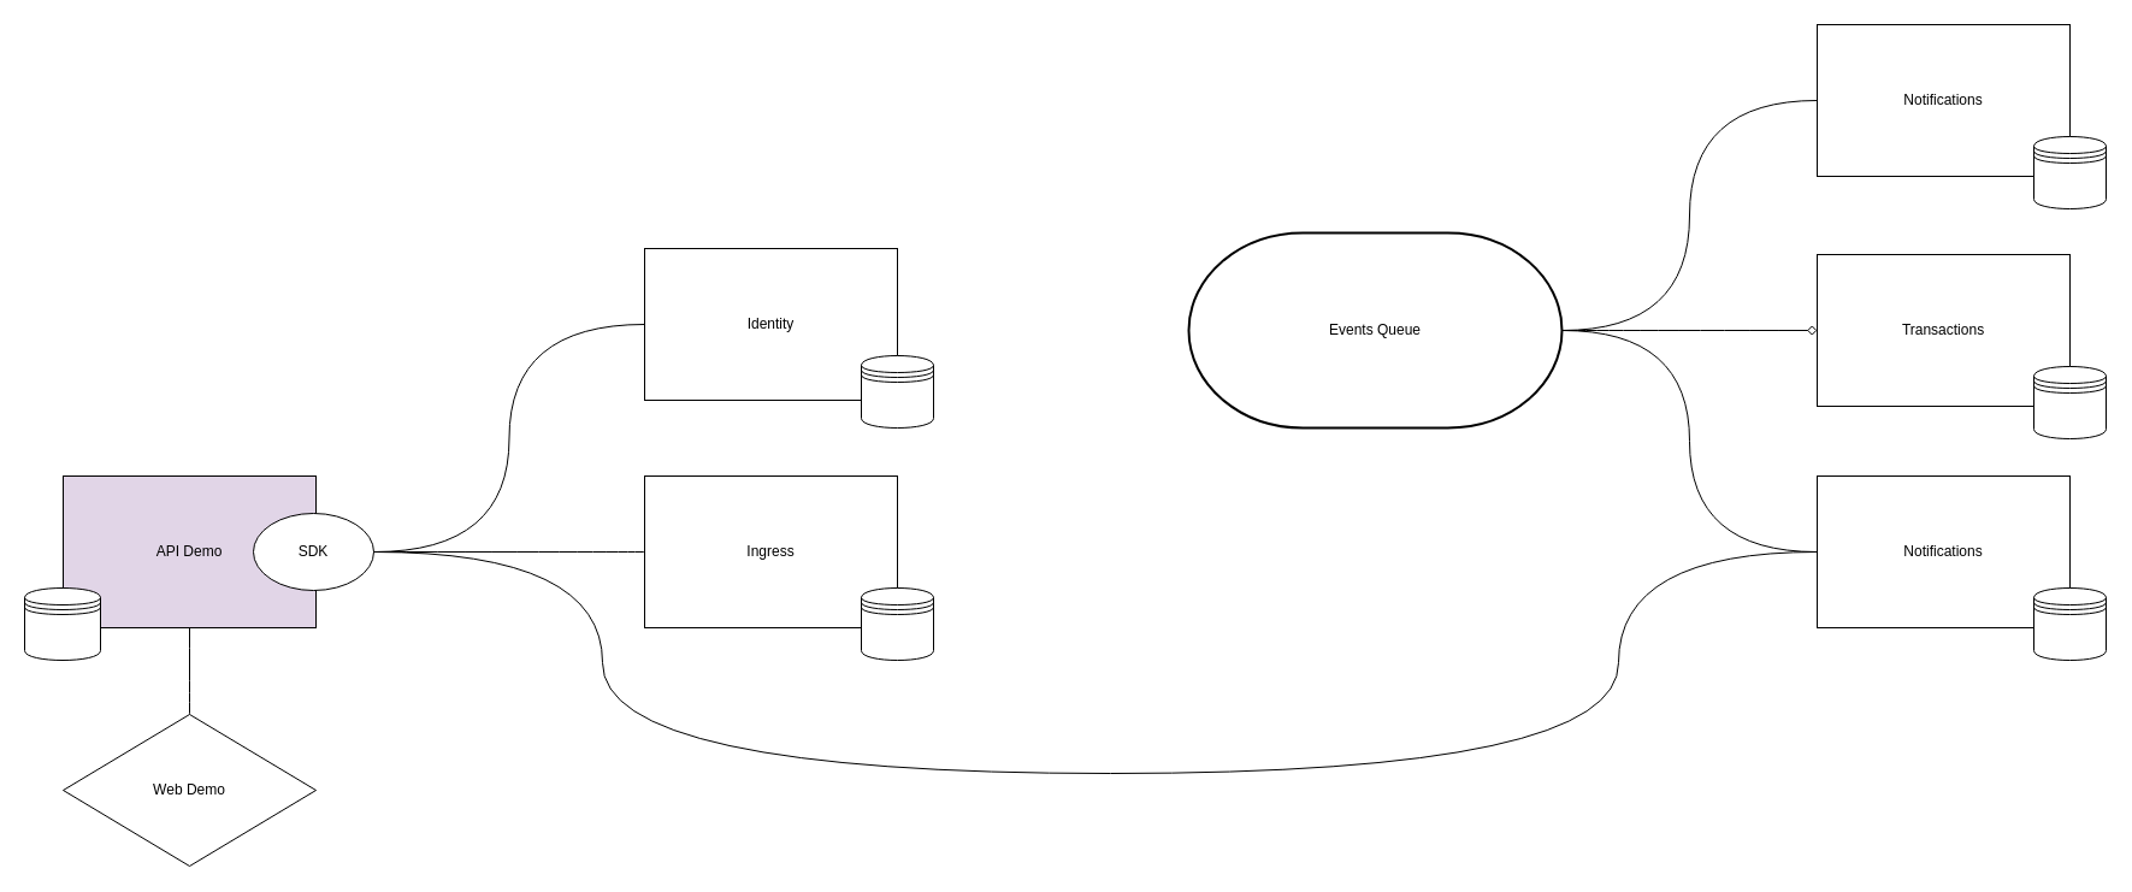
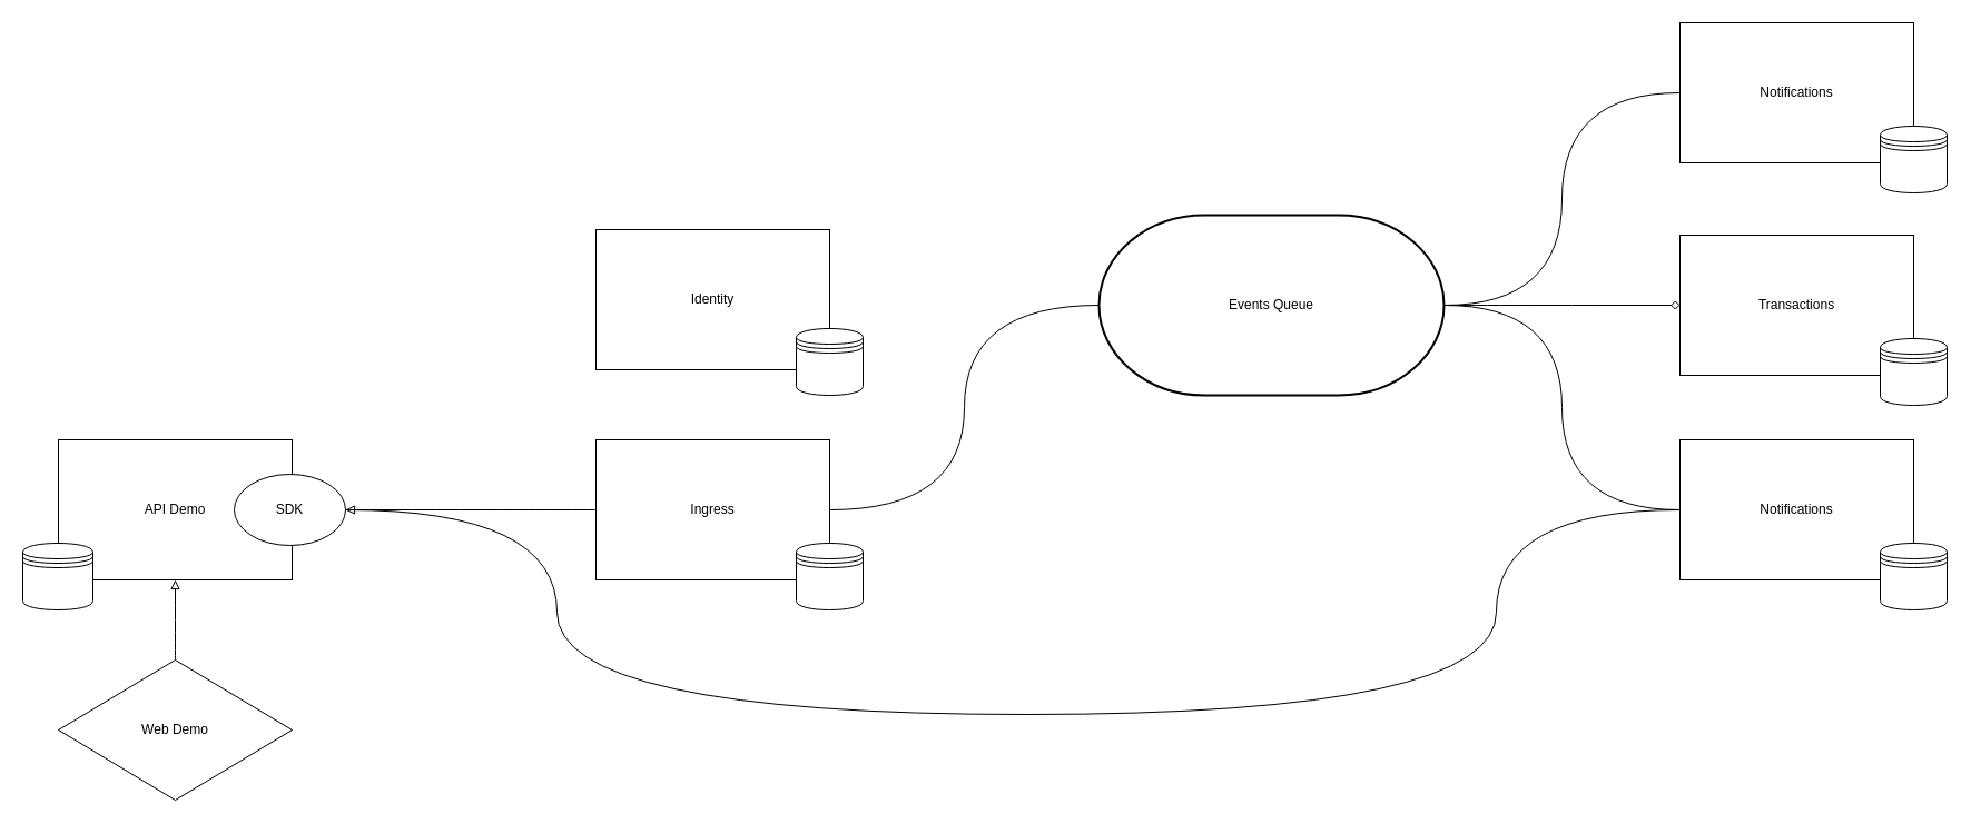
- <mxCell id="5" value="" style="endArrow=none;html=1;rounded=0;exitX=1;exitY=0.5;exitDx=0;exitDy=0;entryX=0;entryY=0.5;entryDx=0;entryDy=0;endFill=0;edgeStyle=orthogonalEdgeStyle;curved=1;" edge="1" parent="1" source="18" target="12"><mxGeometry width="50" height="50" relative="1" as="geometry"><mxPoint x="317" y="322" as="sourcePoint" /><mxPoint x="367" y="272" as="targetPoint" /></mxGeometry></mxCell>
+ <mxCell id="6" value="" style="endArrow=none;html=1;rounded=0;entryX=0;entryY=0.5;entryDx=0;entryDy=0;entryPerimeter=0;exitX=1;exitY=0.5;exitDx=0;exitDy=0;endFill=0;edgeStyle=orthogonalEdgeStyle;curved=1;" edge="1" parent="1" source="9" target="4"><mxGeometry width="50" height="50" relative="1" as="geometry"><mxPoint x="789" y="540" as="sourcePoint" /><mxPoint x="839" y="490" as="targetPoint" /></mxGeometry></mxCell>
- <mxCell id="16" value="API Demo" style="rounded=0;whiteSpace=wrap;html=1;fillColor=#e1d5e7;" vertex="1" parent="15"><mxGeometry x="32" width="210" height="126" as="geometry" /></mxCell>
+ <mxCell id="16" value="API Demo" style="rounded=0;whiteSpace=wrap;html=1;" vertex="1" parent="15"><mxGeometry x="32" width="210" height="126" as="geometry" /></mxCell>
- <mxCell id="7" value="" style="endArrow=none;html=1;rounded=0;exitX=0;exitY=0.5;exitDx=0;exitDy=0;endFill=0;edgeStyle=orthogonalEdgeStyle;curved=1;entryX=1;entryY=0.5;entryDx=0;entryDy=0;" edge="1" parent="1" source="9" target="18"><mxGeometry width="50" height="50" relative="1" as="geometry"><mxPoint x="271" y="458" as="sourcePoint" /><mxPoint x="271" y="661" as="targetPoint" /></mxGeometry></mxCell>
+ <mxCell id="7" value="" style="endArrow=block;html=1;rounded=0;exitX=0;exitY=0.5;exitDx=0;exitDy=0;endFill=0;edgeStyle=orthogonalEdgeStyle;curved=1;entryX=1;entryY=0.5;entryDx=0;entryDy=0;" edge="1" parent="1" source="9" target="18"><mxGeometry width="50" height="50" relative="1" as="geometry"><mxPoint x="271" y="458" as="sourcePoint" /><mxPoint x="271" y="661" as="targetPoint" /></mxGeometry></mxCell>
- <mxCell id="2" style="edgeStyle=orthogonalEdgeStyle;rounded=0;orthogonalLoop=1;jettySize=auto;html=1;exitX=0.5;exitY=0;exitDx=0;exitDy=0;endArrow=none;endFill=0;curved=1;" edge="1" parent="1" source="3" target="16"><mxGeometry relative="1" as="geometry" /></mxCell>
+ <mxCell id="2" style="edgeStyle=orthogonalEdgeStyle;rounded=0;orthogonalLoop=1;jettySize=auto;html=1;exitX=0.5;exitY=0;exitDx=0;exitDy=0;endArrow=block;endFill=0;curved=1;" edge="1" parent="1" source="3" target="16"><mxGeometry relative="1" as="geometry" /></mxCell>
